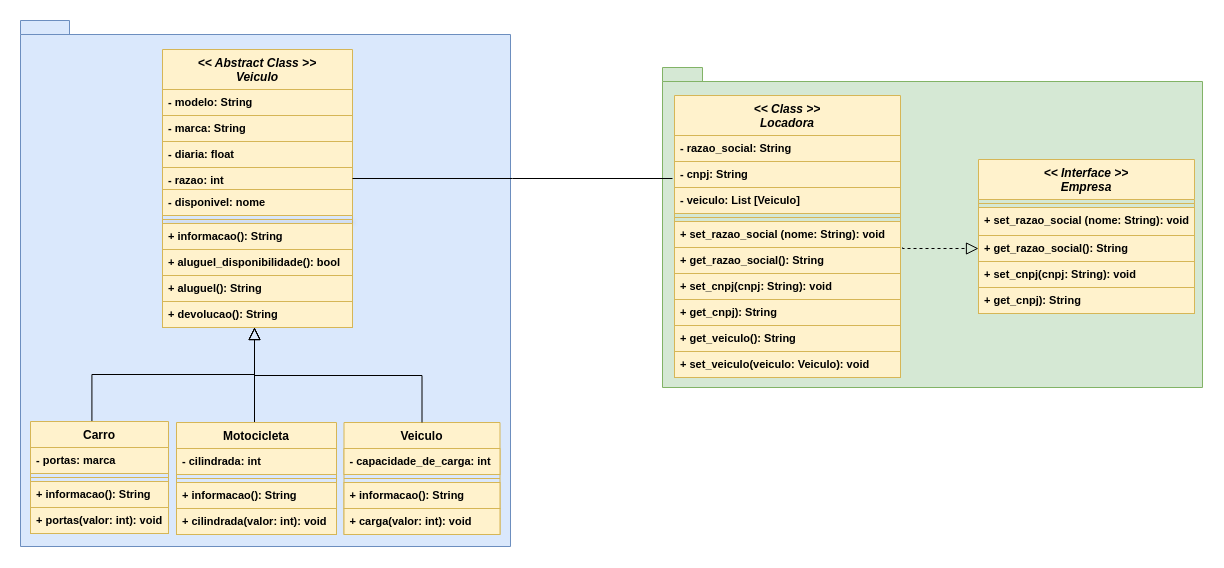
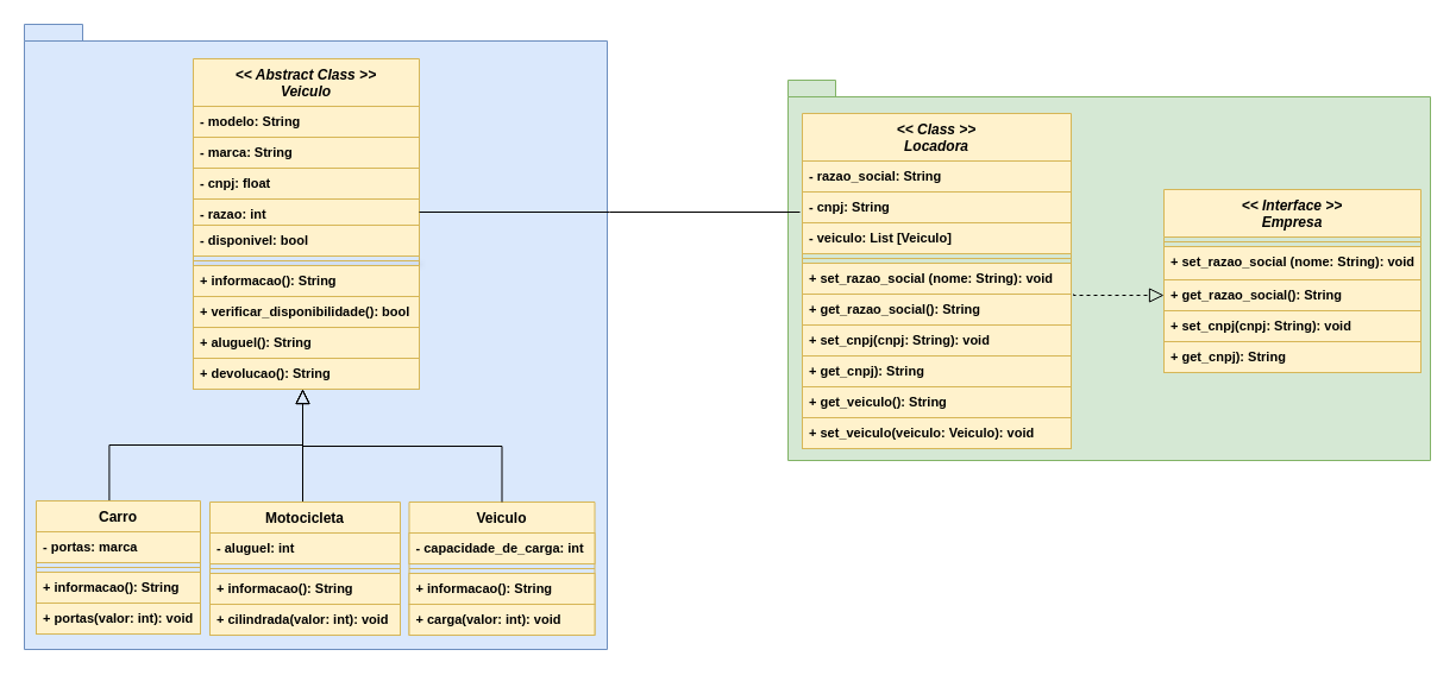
- <mxCell id="42" value="- diaria: float" style="text;align=left;verticalAlign=top;spacingLeft=4;spacingRight=4;overflow=hidden;rotatable=0;points=[[0,0.5],[1,0.5]];portConstraint=eastwest;rounded=0;shadow=0;html=0;fillColor=#fff2cc;strokeColor=#d6b656;fontSize=11;fontStyle=1" parent="39" vertex="1"><mxGeometry y="92" width="190" height="26" as="geometry" /></mxCell>
+ <mxCell id="42" value="- cnpj: float" style="text;align=left;verticalAlign=top;spacingLeft=4;spacingRight=4;overflow=hidden;rotatable=0;points=[[0,0.5],[1,0.5]];portConstraint=eastwest;rounded=0;shadow=0;html=0;fillColor=#fff2cc;strokeColor=#d6b656;fontSize=11;fontStyle=1" parent="39" vertex="1"><mxGeometry y="92" width="190" height="26" as="geometry" /></mxCell>
- <mxCell id="44" value="- disponivel: nome" style="text;align=left;verticalAlign=top;spacingLeft=4;spacingRight=4;overflow=hidden;rotatable=0;points=[[0,0.5],[1,0.5]];portConstraint=eastwest;rounded=0;shadow=0;html=0;fillColor=#fff2cc;strokeColor=#d6b656;fontSize=11;fontStyle=1" parent="39" vertex="1"><mxGeometry y="140" width="190" height="26" as="geometry" /></mxCell>
+ <mxCell id="44" value="- disponivel: bool" style="text;align=left;verticalAlign=top;spacingLeft=4;spacingRight=4;overflow=hidden;rotatable=0;points=[[0,0.5],[1,0.5]];portConstraint=eastwest;rounded=0;shadow=0;html=0;fillColor=#fff2cc;strokeColor=#d6b656;fontSize=11;fontStyle=1" parent="39" vertex="1"><mxGeometry y="140" width="190" height="26" as="geometry" /></mxCell>
- <mxCell id="47" value="+ aluguel_disponibilidade(): bool" style="text;align=left;verticalAlign=top;spacingLeft=4;spacingRight=4;overflow=hidden;rotatable=0;points=[[0,0.5],[1,0.5]];portConstraint=eastwest;fillColor=#fff2cc;strokeColor=#d6b656;fontSize=11;fontStyle=1" vertex="1" parent="39"><mxGeometry y="200" width="190" height="26" as="geometry" /></mxCell>
+ <mxCell id="47" value="+ verificar_disponibilidade(): bool" style="text;align=left;verticalAlign=top;spacingLeft=4;spacingRight=4;overflow=hidden;rotatable=0;points=[[0,0.5],[1,0.5]];portConstraint=eastwest;fillColor=#fff2cc;strokeColor=#d6b656;fontSize=11;fontStyle=1" vertex="1" parent="39"><mxGeometry y="200" width="190" height="26" as="geometry" /></mxCell>
- <mxCell id="18" value="- cilindrada: int" style="text;align=left;verticalAlign=top;spacingLeft=4;spacingRight=4;overflow=hidden;rotatable=0;points=[[0,0.5],[1,0.5]];portConstraint=eastwest;rounded=0;shadow=0;html=0;fillColor=#fff2cc;strokeColor=#d6b656;fontStyle=1;fontSize=11;" parent="17" vertex="1"><mxGeometry y="26" width="160" height="26" as="geometry" /></mxCell>
+ <mxCell id="18" value="- aluguel: int" style="text;align=left;verticalAlign=top;spacingLeft=4;spacingRight=4;overflow=hidden;rotatable=0;points=[[0,0.5],[1,0.5]];portConstraint=eastwest;rounded=0;shadow=0;html=0;fillColor=#fff2cc;strokeColor=#d6b656;fontStyle=1;fontSize=11;" parent="17" vertex="1"><mxGeometry y="26" width="160" height="26" as="geometry" /></mxCell>
